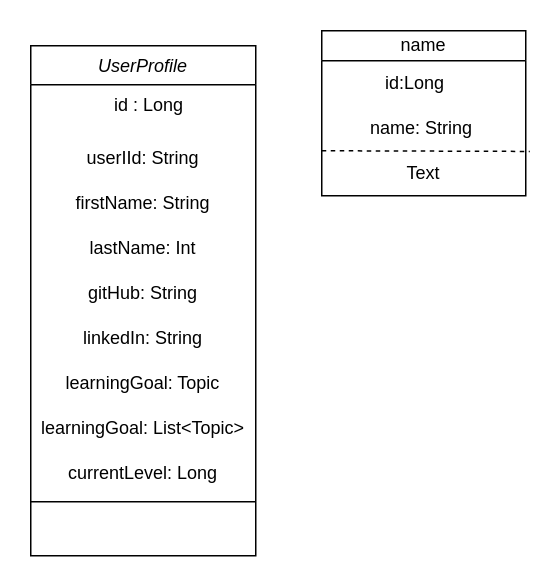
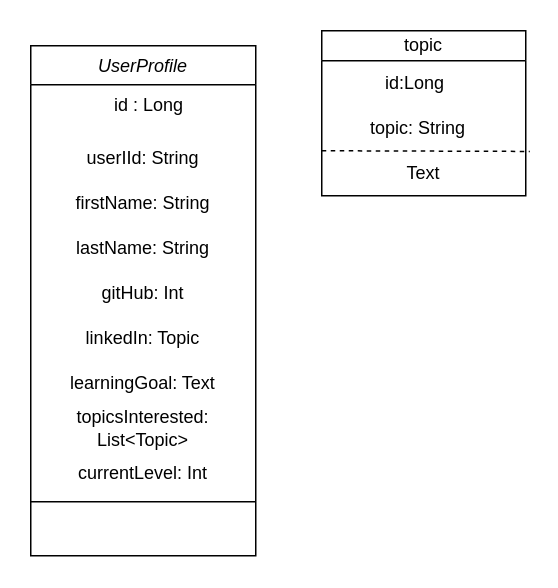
- <mxCell id="13" value="name" style="swimlane;fontStyle=0;childLayout=stackLayout;horizontal=1;startSize=20;horizontalStack=0;resizeParent=1;resizeParentMax=0;resizeLast=0;collapsible=1;marginBottom=0;whiteSpace=wrap;html=1;" vertex="1" parent="1"><mxGeometry x="214" y="20" width="136" height="110" as="geometry" /></mxCell>
+ <mxCell id="13" value="topic" style="swimlane;fontStyle=0;childLayout=stackLayout;horizontal=1;startSize=20;horizontalStack=0;resizeParent=1;resizeParentMax=0;resizeLast=0;collapsible=1;marginBottom=0;whiteSpace=wrap;html=1;" vertex="1" parent="1"><mxGeometry x="214" y="20" width="136" height="110" as="geometry" /></mxCell>
- <mxCell id="15" value="&lt;span style=&quot;white-space: pre;&quot;&gt;&#09;&lt;/span&gt;name: String" style="text;strokeColor=none;fillColor=none;align=left;verticalAlign=middle;spacingLeft=4;spacingRight=4;overflow=hidden;points=[[0,0.5],[1,0.5]];portConstraint=eastwest;rotatable=0;whiteSpace=wrap;html=1;" vertex="1" parent="13"><mxGeometry y="50" width="136" height="30" as="geometry" /></mxCell>
+ <mxCell id="15" value="&lt;span style=&quot;white-space: pre;&quot;&gt;&#09;&lt;/span&gt;topic: String" style="text;strokeColor=none;fillColor=none;align=left;verticalAlign=middle;spacingLeft=4;spacingRight=4;overflow=hidden;points=[[0,0.5],[1,0.5]];portConstraint=eastwest;rotatable=0;whiteSpace=wrap;html=1;" vertex="1" parent="13"><mxGeometry y="50" width="136" height="30" as="geometry" /></mxCell>
- <mxCell id="6" value="lastName: Int" style="text;html=1;align=center;verticalAlign=middle;whiteSpace=wrap;rounded=0;" vertex="1" parent="2"><mxGeometry y="120" width="150" height="30" as="geometry" /></mxCell>
+ <mxCell id="6" value="lastName: String" style="text;html=1;align=center;verticalAlign=middle;whiteSpace=wrap;rounded=0;" vertex="1" parent="2"><mxGeometry y="120" width="150" height="30" as="geometry" /></mxCell>
- <mxCell id="7" value="gitHub: String" style="text;html=1;align=center;verticalAlign=middle;whiteSpace=wrap;rounded=0;" vertex="1" parent="2"><mxGeometry y="150" width="150" height="30" as="geometry" /></mxCell>
+ <mxCell id="7" value="gitHub: Int" style="text;html=1;align=center;verticalAlign=middle;whiteSpace=wrap;rounded=0;" vertex="1" parent="2"><mxGeometry y="150" width="150" height="30" as="geometry" /></mxCell>
- <mxCell id="8" value="linkedIn: String" style="text;html=1;align=center;verticalAlign=middle;whiteSpace=wrap;rounded=0;" vertex="1" parent="2"><mxGeometry y="180" width="150" height="30" as="geometry" /></mxCell>
+ <mxCell id="8" value="linkedIn: Topic" style="text;html=1;align=center;verticalAlign=middle;whiteSpace=wrap;rounded=0;" vertex="1" parent="2"><mxGeometry y="180" width="150" height="30" as="geometry" /></mxCell>
- <mxCell id="9" value="learningGoal: Topic" style="text;html=1;align=center;verticalAlign=middle;whiteSpace=wrap;rounded=0;" vertex="1" parent="2"><mxGeometry y="210" width="150" height="30" as="geometry" /></mxCell>
+ <mxCell id="9" value="learningGoal: Text" style="text;html=1;align=center;verticalAlign=middle;whiteSpace=wrap;rounded=0;" vertex="1" parent="2"><mxGeometry y="210" width="150" height="30" as="geometry" /></mxCell>
- <mxCell id="10" value="learningGoal: List&amp;lt;Topic&amp;gt;" style="text;html=1;align=center;verticalAlign=middle;whiteSpace=wrap;rounded=0;" vertex="1" parent="2"><mxGeometry y="240" width="150" height="30" as="geometry" /></mxCell>
+ <mxCell id="10" value="topicsInterested: List&amp;lt;Topic&amp;gt;" style="text;html=1;align=center;verticalAlign=middle;whiteSpace=wrap;rounded=0;" vertex="1" parent="2"><mxGeometry y="240" width="150" height="30" as="geometry" /></mxCell>
- <mxCell id="11" value="currentLevel: Long" style="text;html=1;align=center;verticalAlign=middle;whiteSpace=wrap;rounded=0;" vertex="1" parent="2"><mxGeometry y="270" width="150" height="30" as="geometry" /></mxCell>
+ <mxCell id="11" value="currentLevel: Int" style="text;html=1;align=center;verticalAlign=middle;whiteSpace=wrap;rounded=0;" vertex="1" parent="2"><mxGeometry y="270" width="150" height="30" as="geometry" /></mxCell>
